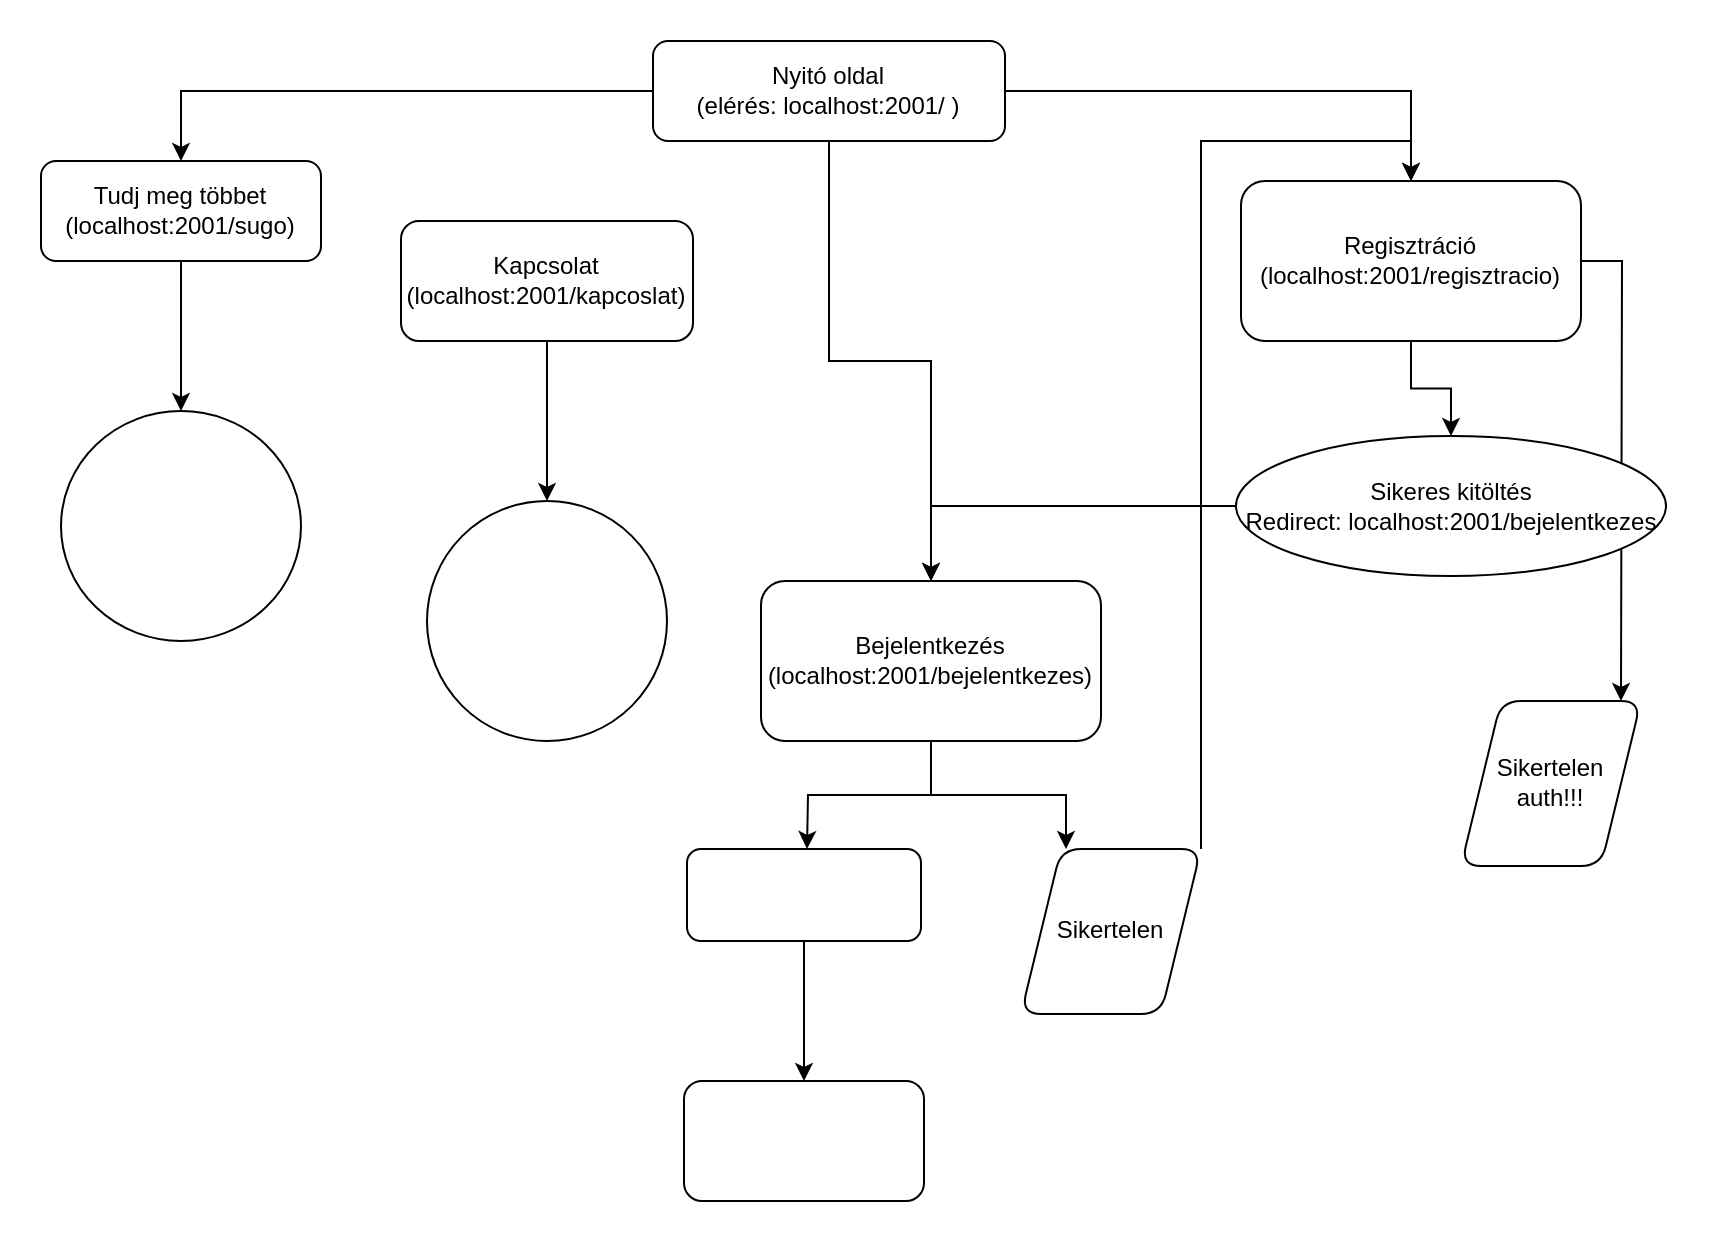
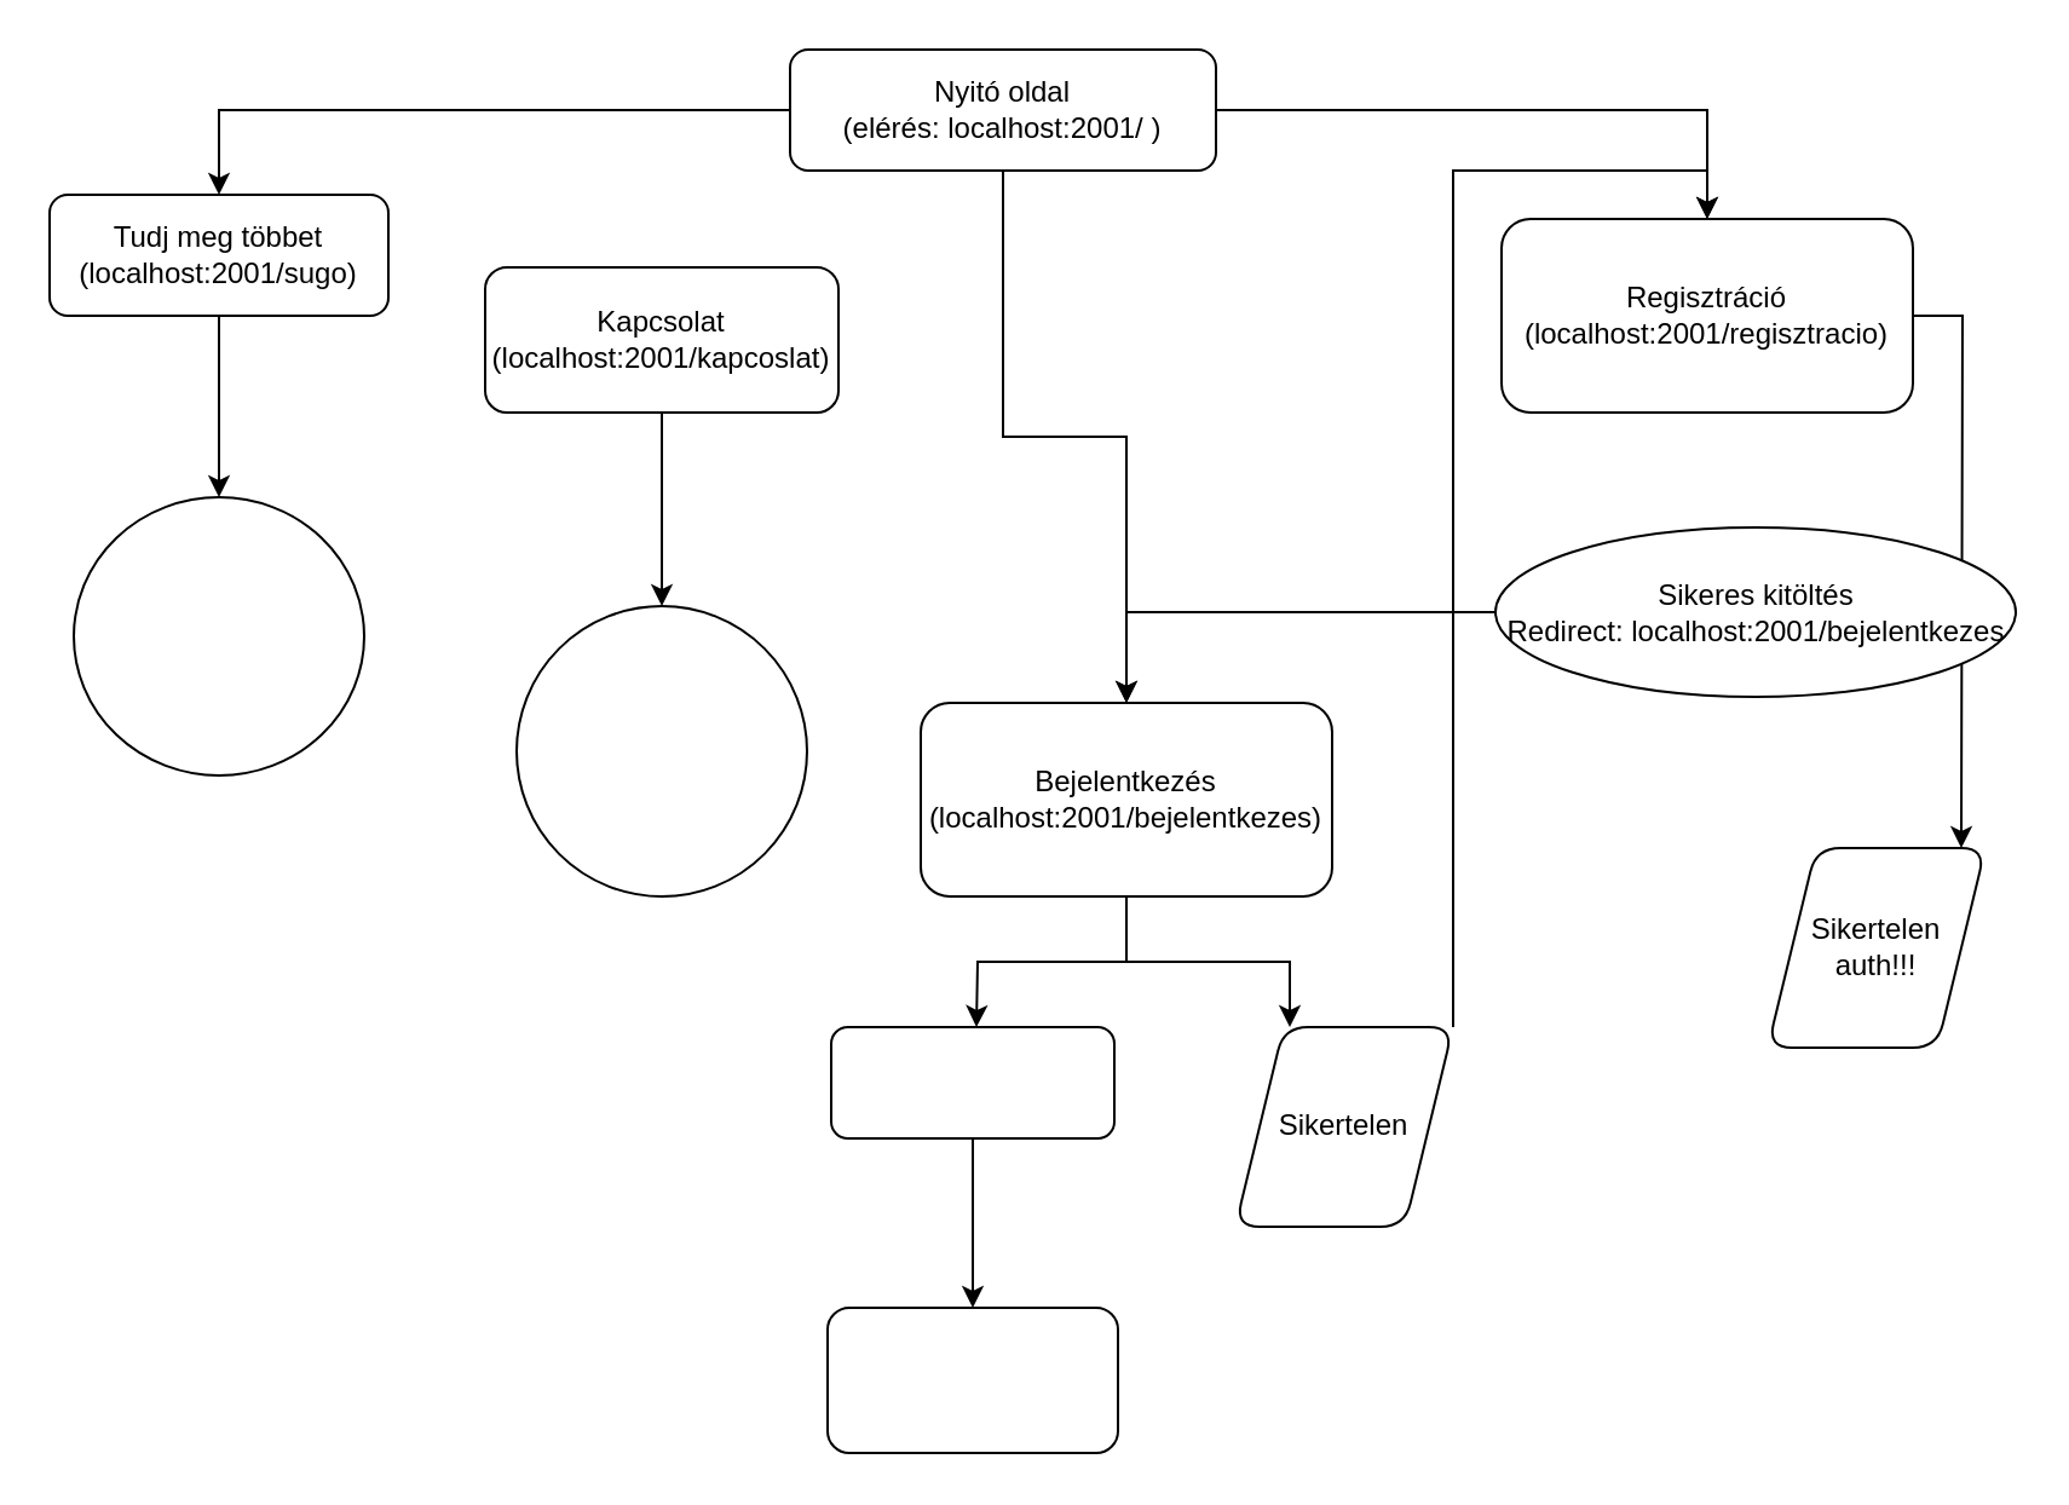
- <mxCell id="15" value="" style="edgeStyle=orthogonalEdgeStyle;rounded=0;orthogonalLoop=1;jettySize=auto;html=1;" parent="1" source="17" target="22" edge="1"><mxGeometry relative="1" as="geometry" /></mxCell>
